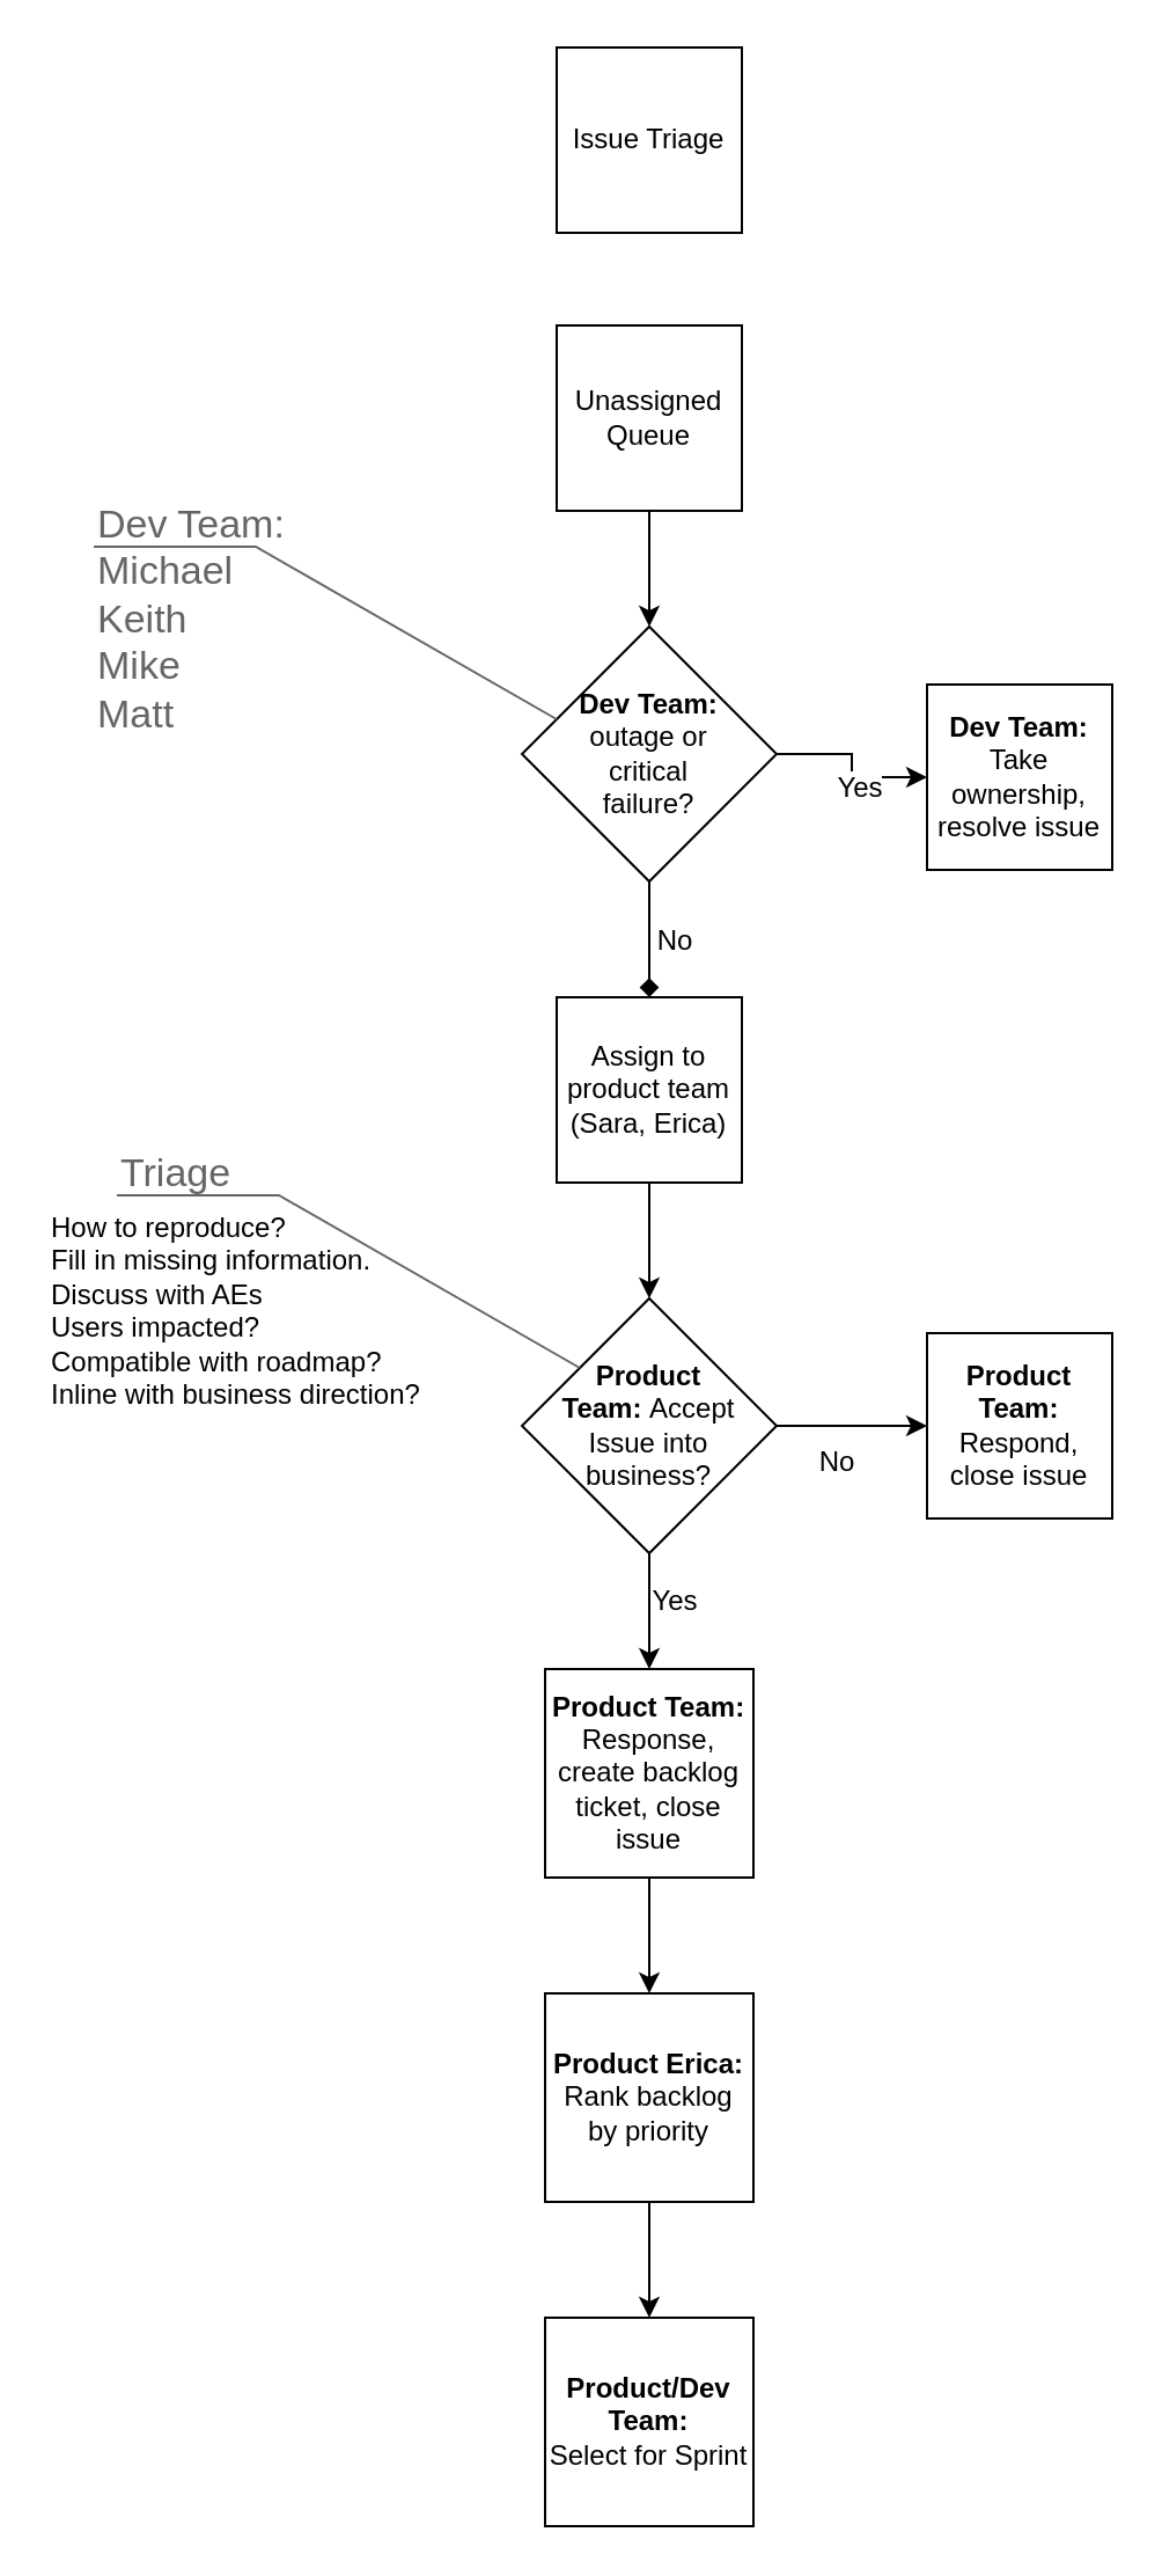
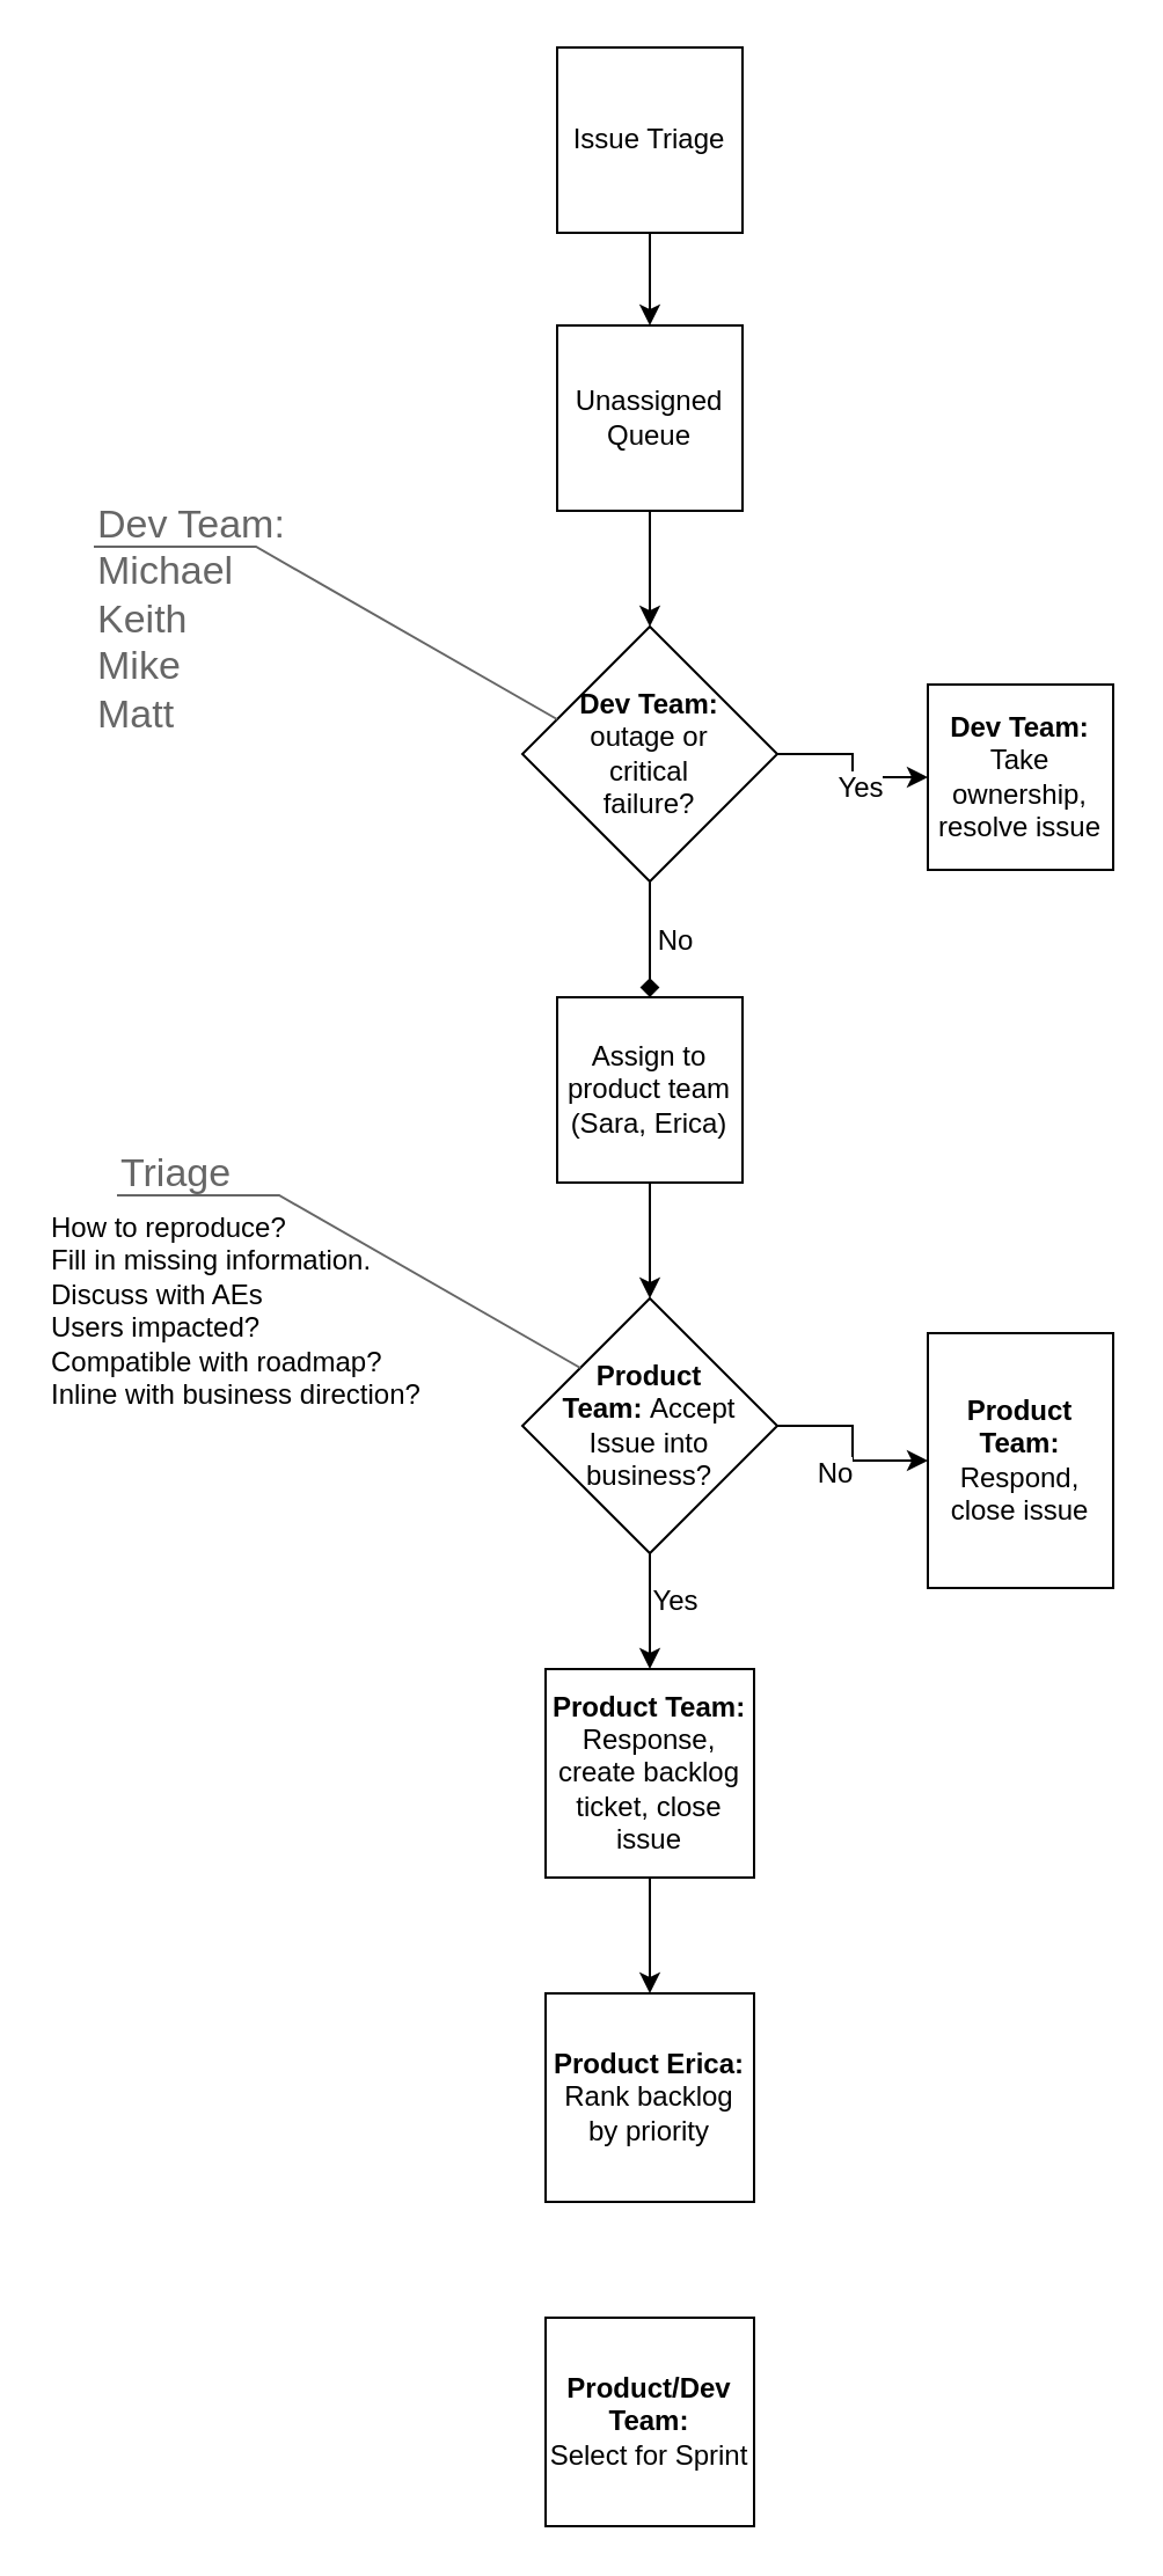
+ <mxCell id="2" value="" style="edgeStyle=orthogonalEdgeStyle;rounded=0;orthogonalLoop=1;jettySize=auto;html=1;" parent="1" source="3" target="5" edge="1"><mxGeometry relative="1" as="geometry" /></mxCell>
- <mxCell id="19" value="&lt;b&gt;Product Team:&lt;/b&gt;&lt;br&gt;Respond, close issue" style="whiteSpace=wrap;html=1;aspect=fixed;" parent="1" vertex="1"><mxGeometry x="400" y="575" width="80" height="80" as="geometry" /></mxCell>
+ <mxCell id="19" value="&lt;b&gt;Product Team:&lt;/b&gt;&lt;br&gt;Respond, close issue" style="whiteSpace=wrap;html=1;aspect=fixed;" parent="1" vertex="1"><mxGeometry x="400" y="575" width="80" height="110" as="geometry" /></mxCell>
- <mxCell id="25" value="" style="edgeStyle=orthogonalEdgeStyle;rounded=0;orthogonalLoop=1;jettySize=auto;html=1;" parent="1" source="26" target="27" edge="1"><mxGeometry relative="1" as="geometry" /></mxCell>
